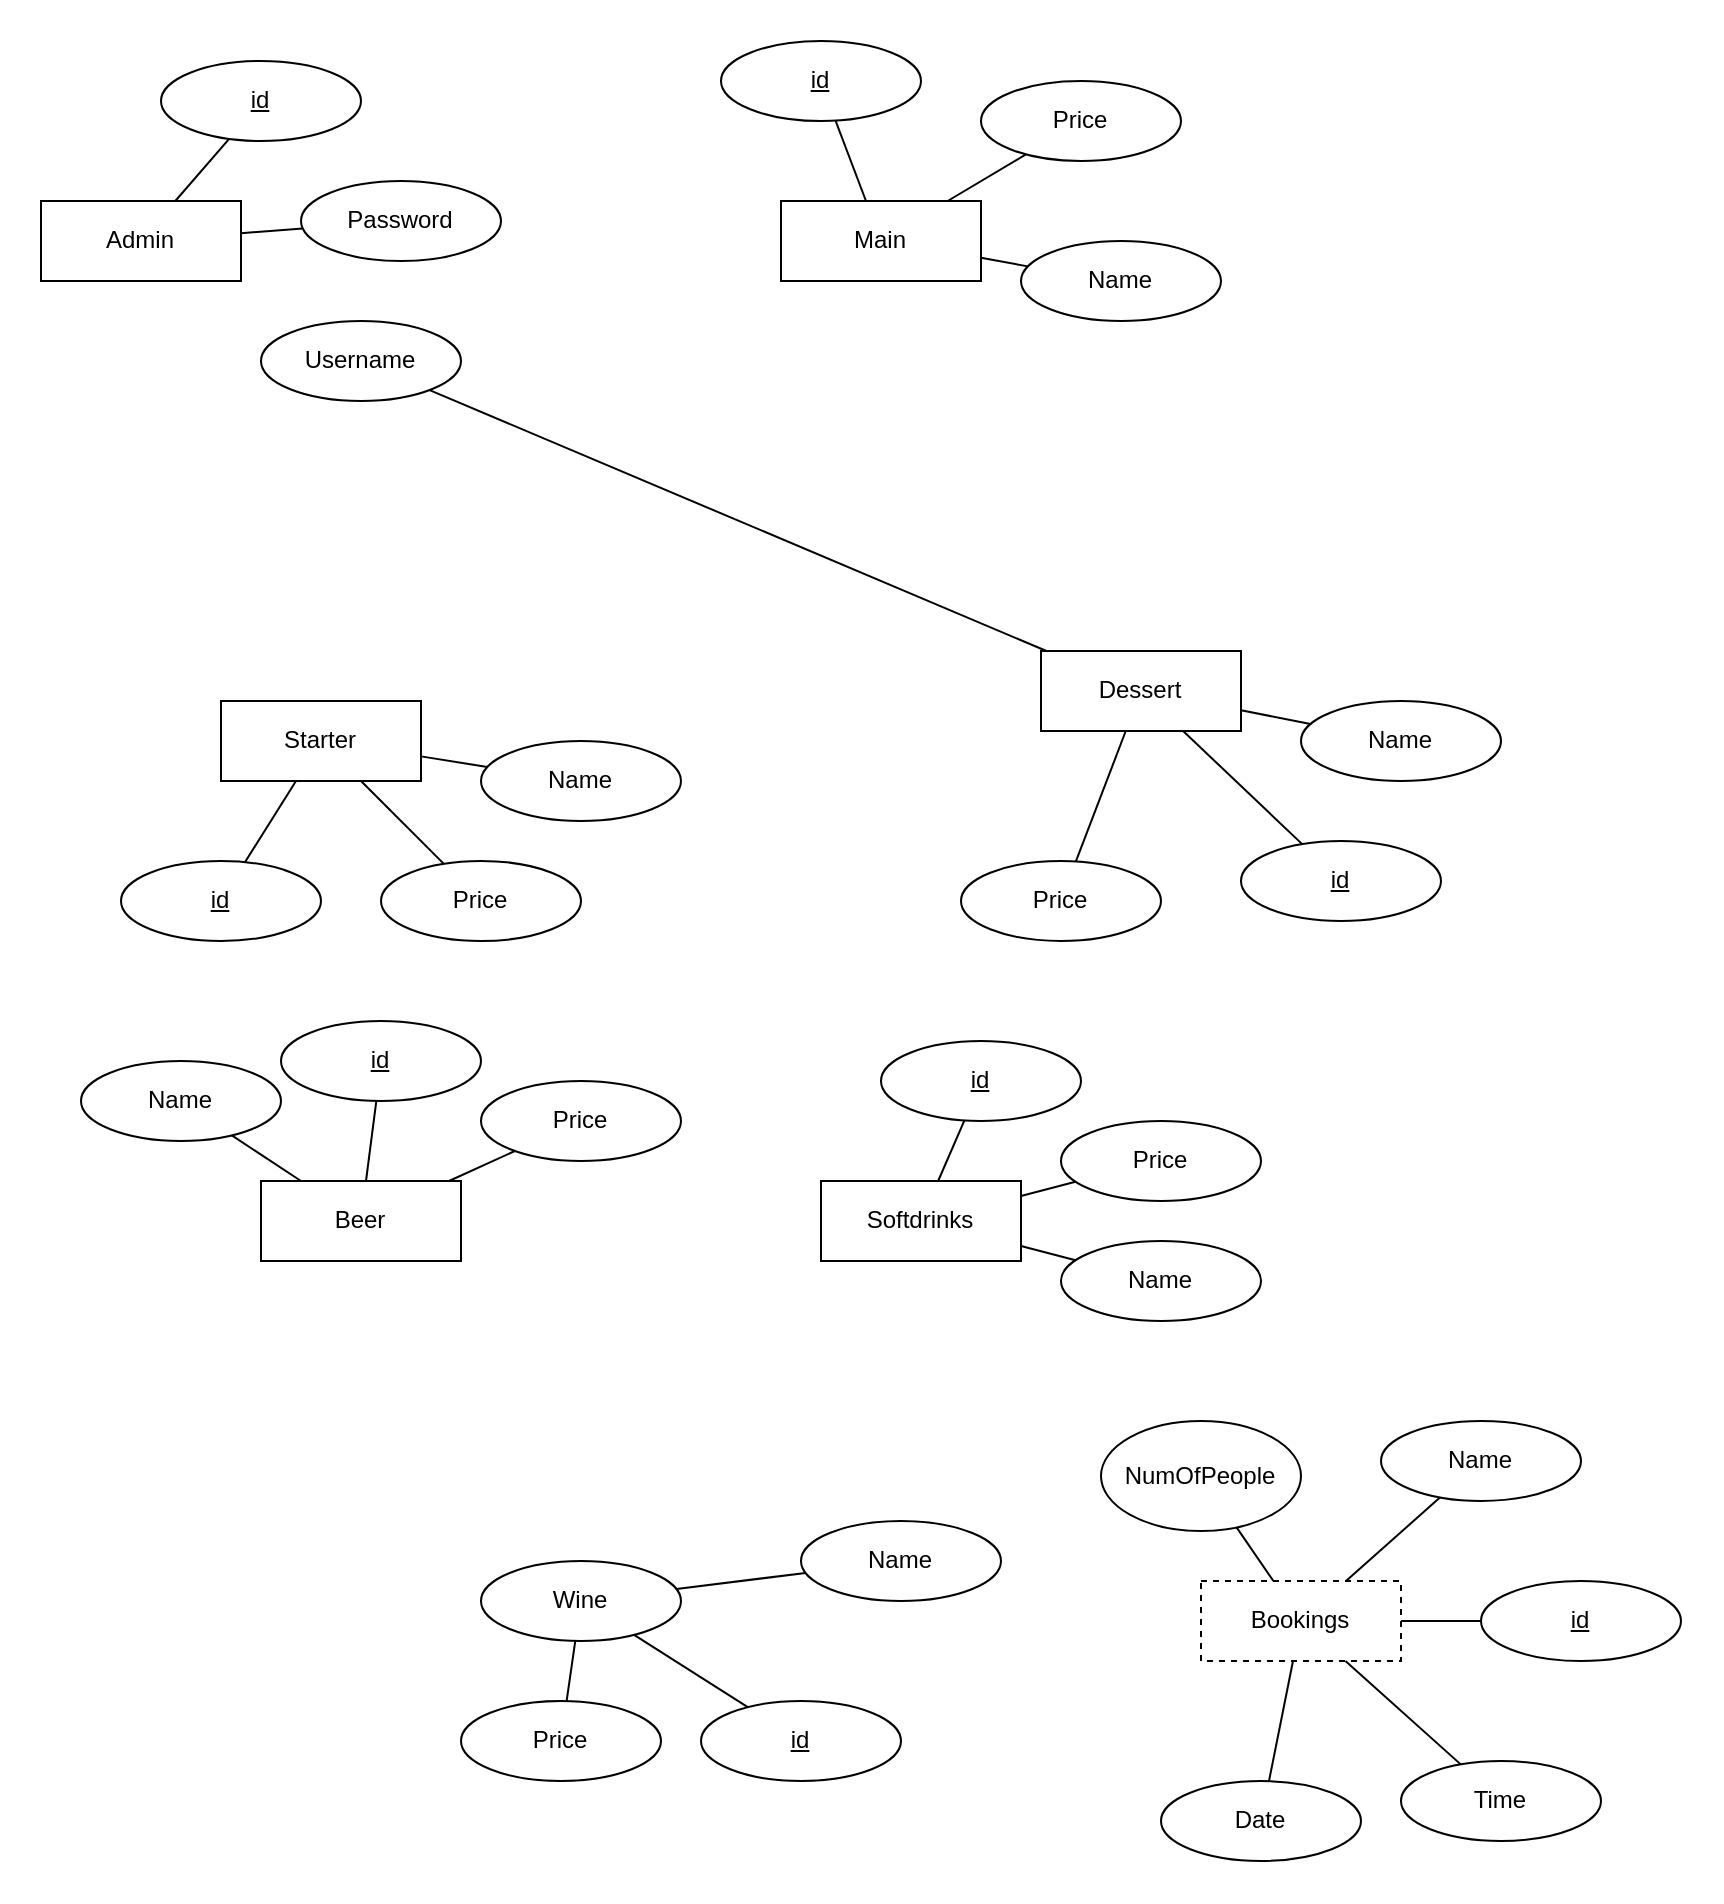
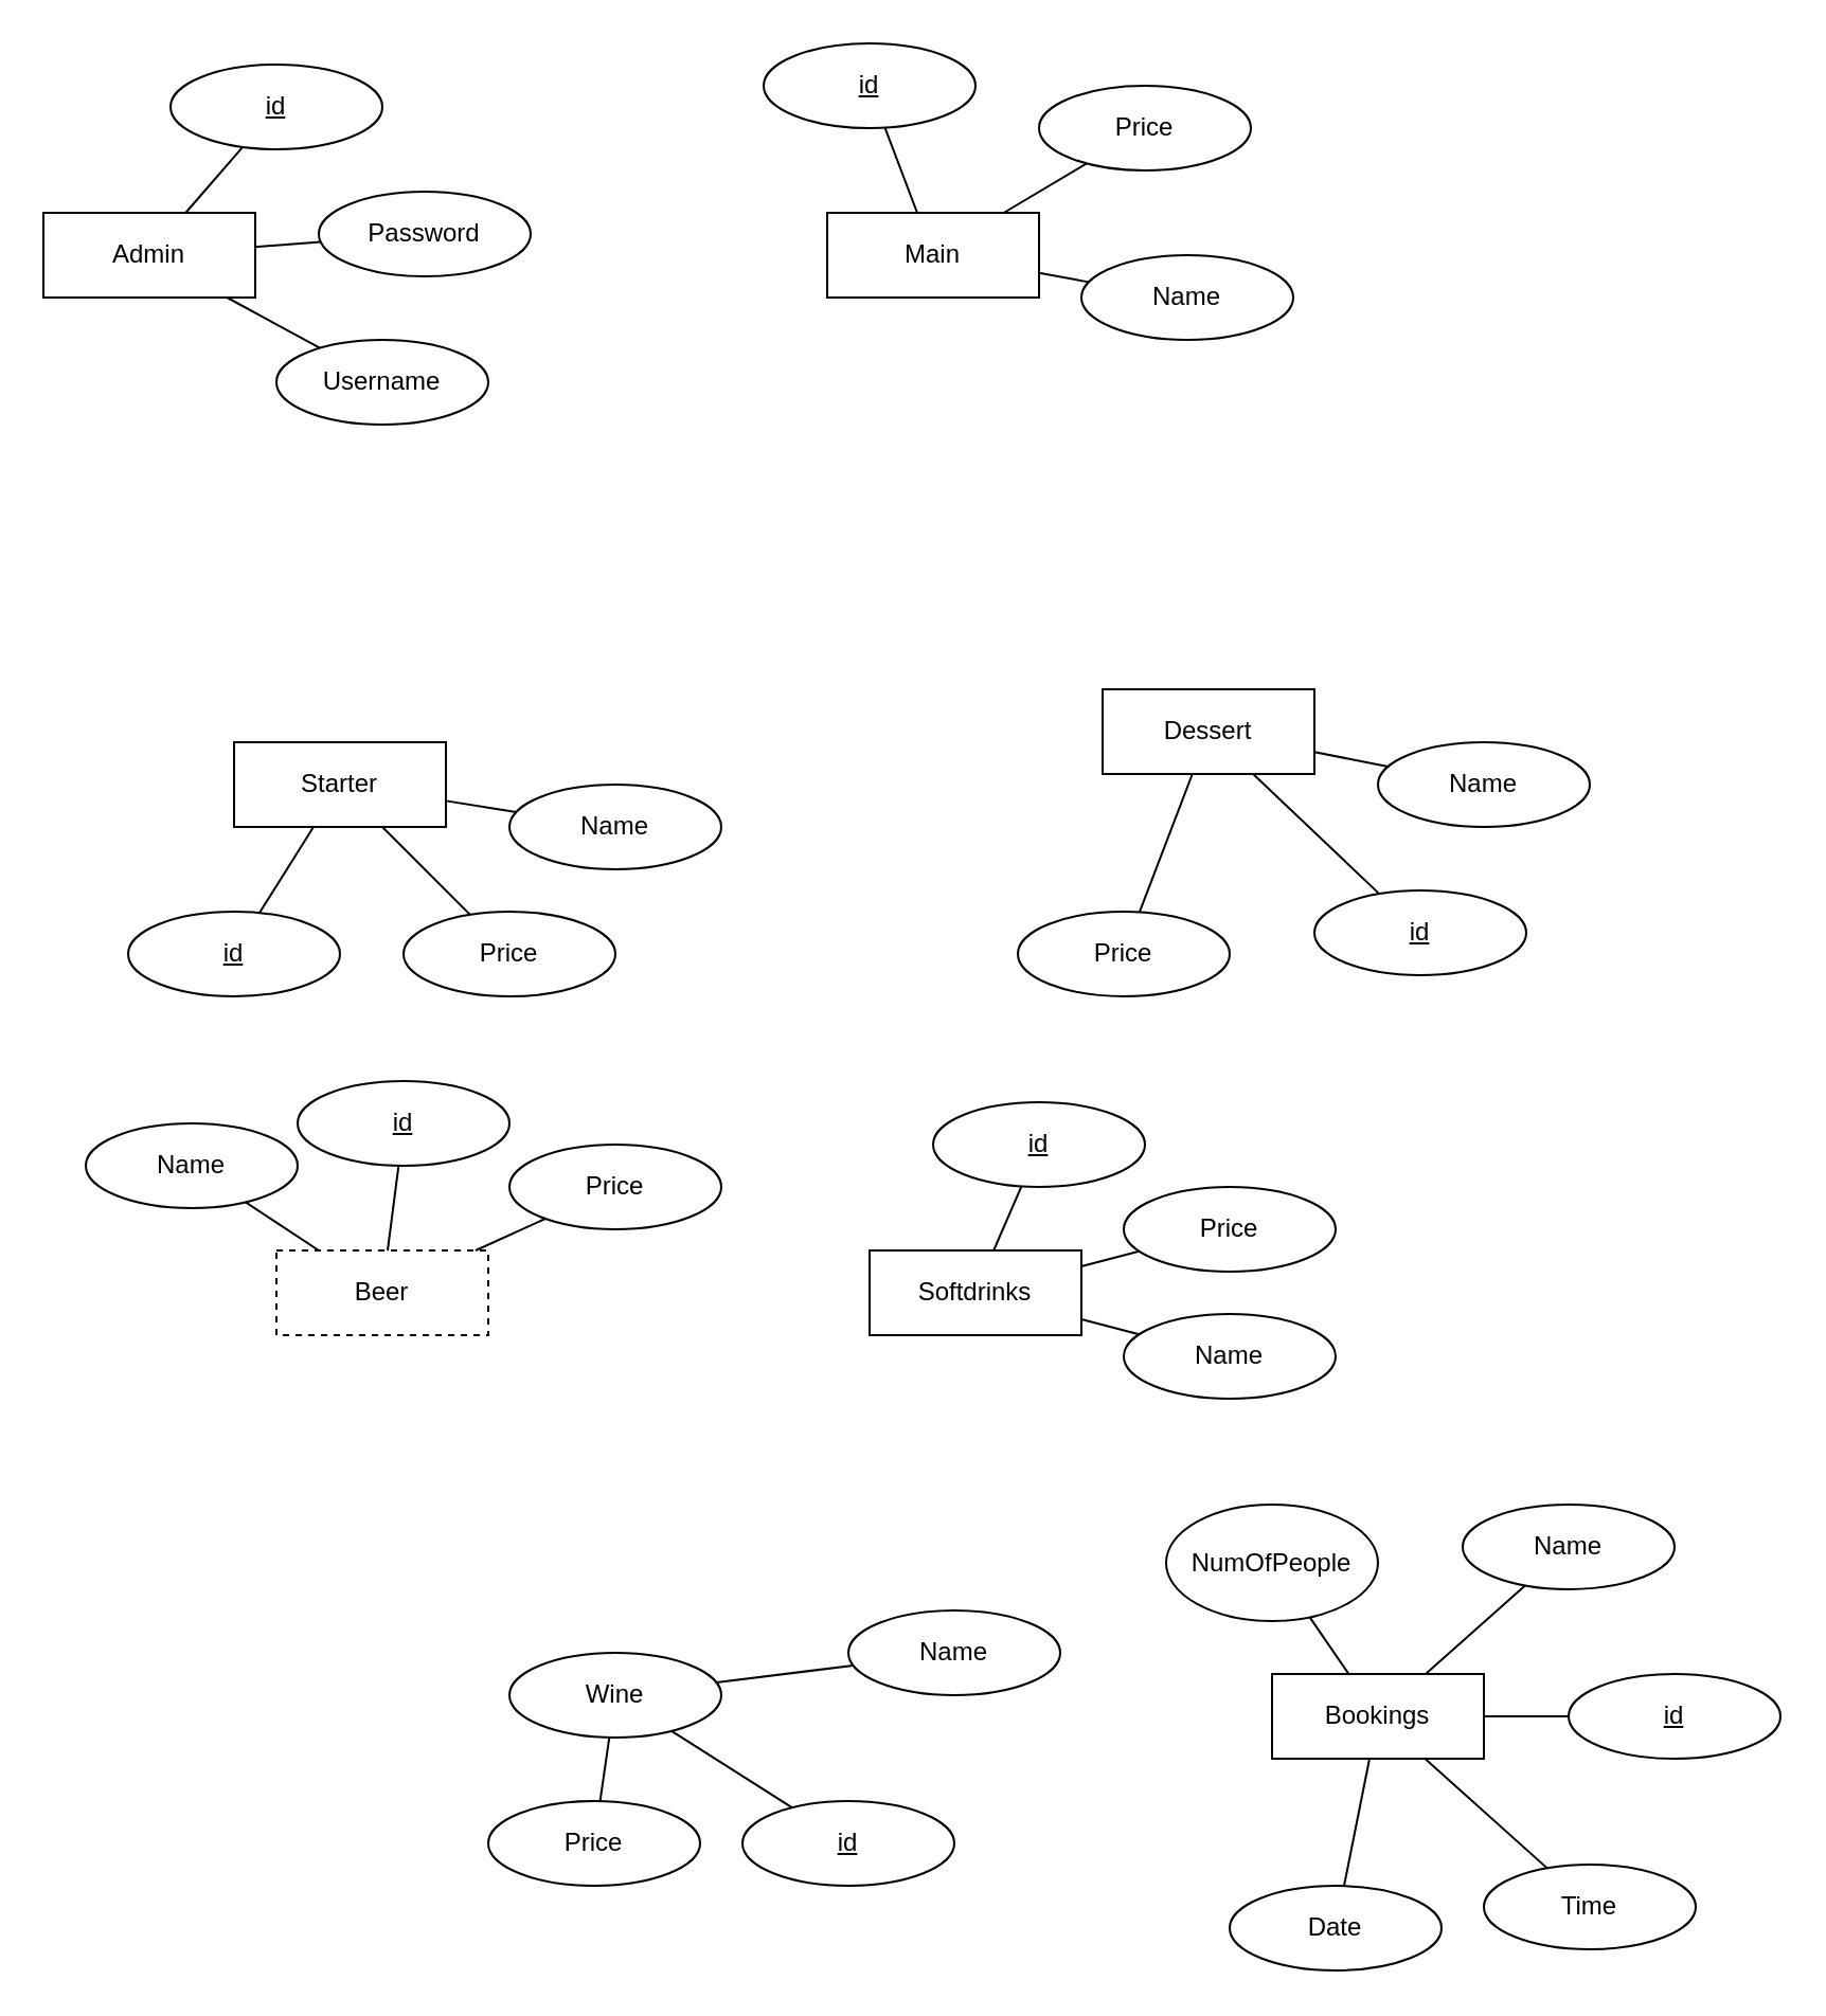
- <mxCell id="13" style="edgeStyle=none;html=1;endArrow=none;endFill=0;" parent="1" source="14" target="6" edge="1"><mxGeometry relative="1" as="geometry" /></mxCell>
+ <mxCell id="13" style="edgeStyle=none;html=1;endArrow=none;endFill=0;" parent="1" source="14" target="2" edge="1"><mxGeometry relative="1" as="geometry" /></mxCell>
- <mxCell id="7" value="Beer" style="whiteSpace=wrap;html=1;align=center;" parent="1" vertex="1"><mxGeometry x="130" y="590" width="100" height="40" as="geometry" /></mxCell>
+ <mxCell id="7" value="Beer" style="whiteSpace=wrap;html=1;align=center;dashed=1;" parent="1" vertex="1"><mxGeometry x="130" y="590" width="100" height="40" as="geometry" /></mxCell>
- <mxCell id="52" value="Bookings" style="whiteSpace=wrap;html=1;align=center;dashed=1;" vertex="1" parent="1"><mxGeometry x="600" y="790" width="100" height="40" as="geometry" /></mxCell>
+ <mxCell id="52" value="Bookings" style="whiteSpace=wrap;html=1;align=center;" vertex="1" parent="1"><mxGeometry x="600" y="790" width="100" height="40" as="geometry" /></mxCell>
